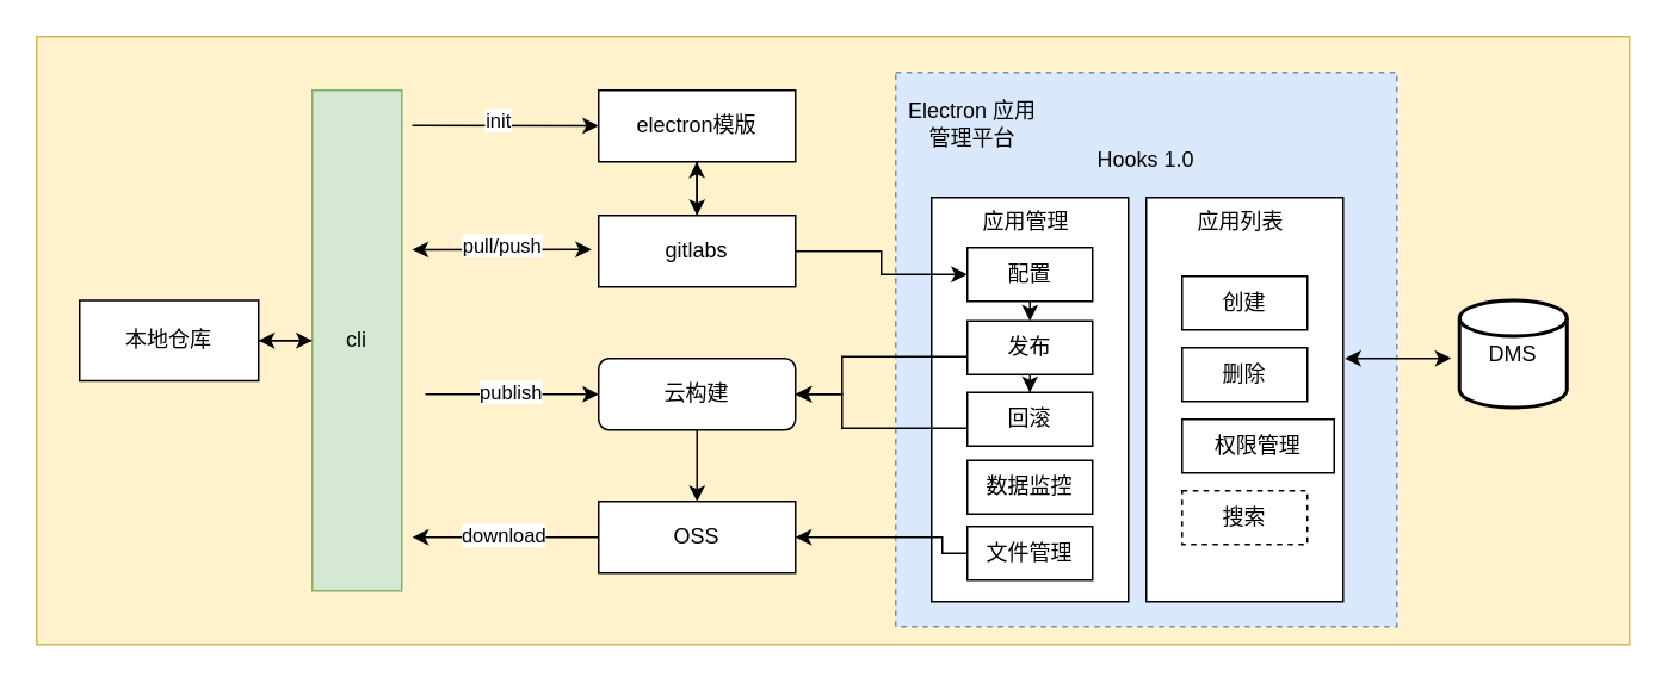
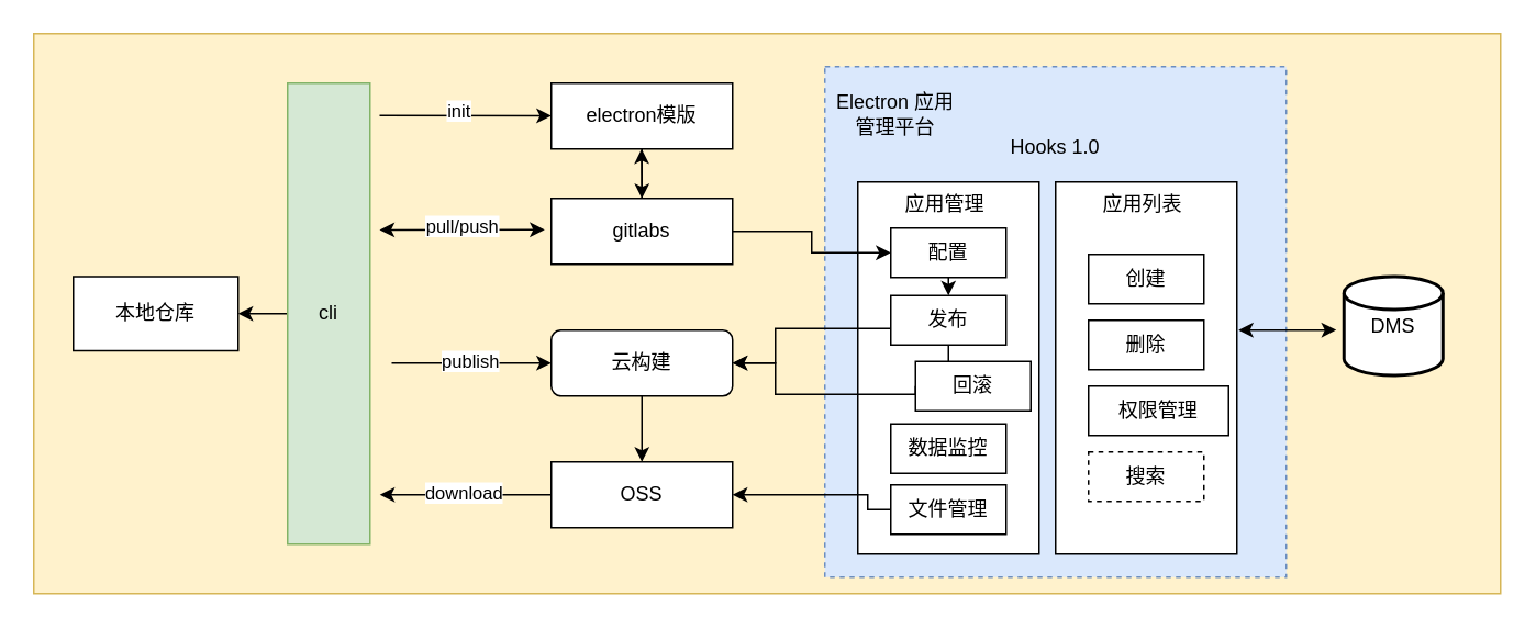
- <mxCell id="18" value="" style="edgeStyle=orthogonalEdgeStyle;rounded=0;orthogonalLoop=1;jettySize=auto;html=1;" parent="1" source="19" target="9" edge="1"><mxGeometry relative="1" as="geometry" /></mxCell>
- <mxCell id="31" value="回滚" style="rounded=0;whiteSpace=wrap;html=1;" parent="1" vertex="1"><mxGeometry x="540" y="219" width="70" height="30" as="geometry" /></mxCell>
+ <mxCell id="31" value="回滚" style="rounded=0;whiteSpace=wrap;html=1;" parent="1" vertex="1"><mxGeometry x="555" y="219" width="70" height="30" as="geometry" /></mxCell>
